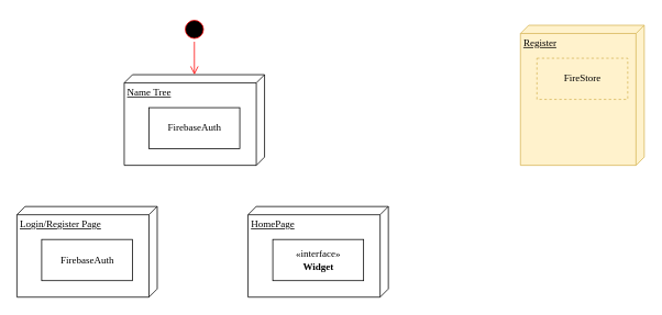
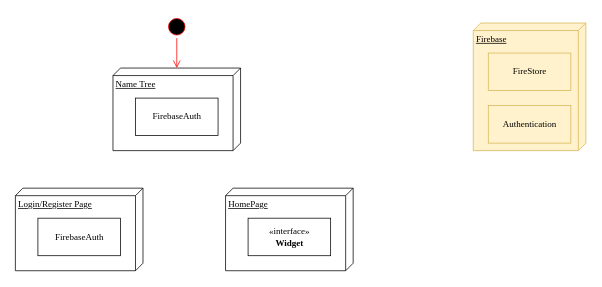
- <mxCell id="10" value="Register" style="verticalAlign=top;align=left;spacingTop=8;spacingLeft=2;spacingRight=12;shape=cube;size=10;direction=south;fontStyle=4;html=1;rounded=0;shadow=0;comic=0;labelBackgroundColor=none;strokeWidth=1;fontFamily=Verdana;fontSize=12;fillColor=#fff2cc;strokeColor=#d6b656;" vertex="1" parent="1"><mxGeometry x="630" y="30" width="150" height="170" as="geometry" /></mxCell>
+ <mxCell id="10" value="Firebase" style="verticalAlign=top;align=left;spacingTop=8;spacingLeft=2;spacingRight=12;shape=cube;size=10;direction=south;fontStyle=4;html=1;rounded=0;shadow=0;comic=0;labelBackgroundColor=none;strokeWidth=1;fontFamily=Verdana;fontSize=12;fillColor=#fff2cc;strokeColor=#d6b656;" vertex="1" parent="1"><mxGeometry x="630" y="30" width="150" height="170" as="geometry" /></mxCell>
- <mxCell id="11" value="FireStore" style="html=1;rounded=0;shadow=0;comic=0;labelBackgroundColor=none;strokeWidth=1;fontFamily=Verdana;fontSize=12;align=center;fillColor=#fff2cc;strokeColor=#d6b656;dashed=1;" vertex="1" parent="1"><mxGeometry x="650" y="70" width="110" height="50" as="geometry" /></mxCell>
+ <mxCell id="11" value="FireStore" style="html=1;rounded=0;shadow=0;comic=0;labelBackgroundColor=none;strokeWidth=1;fontFamily=Verdana;fontSize=12;align=center;fillColor=#fff2cc;strokeColor=#d6b656;" vertex="1" parent="1"><mxGeometry x="650" y="70" width="110" height="50" as="geometry" /></mxCell>
+ <mxCell id="12" value="Authentication" style="html=1;rounded=0;shadow=0;comic=0;labelBackgroundColor=none;strokeWidth=1;fontFamily=Verdana;fontSize=12;align=center;fillColor=#fff2cc;strokeColor=#d6b656;" vertex="1" parent="1"><mxGeometry x="650" y="140" width="110" height="50" as="geometry" /></mxCell>
